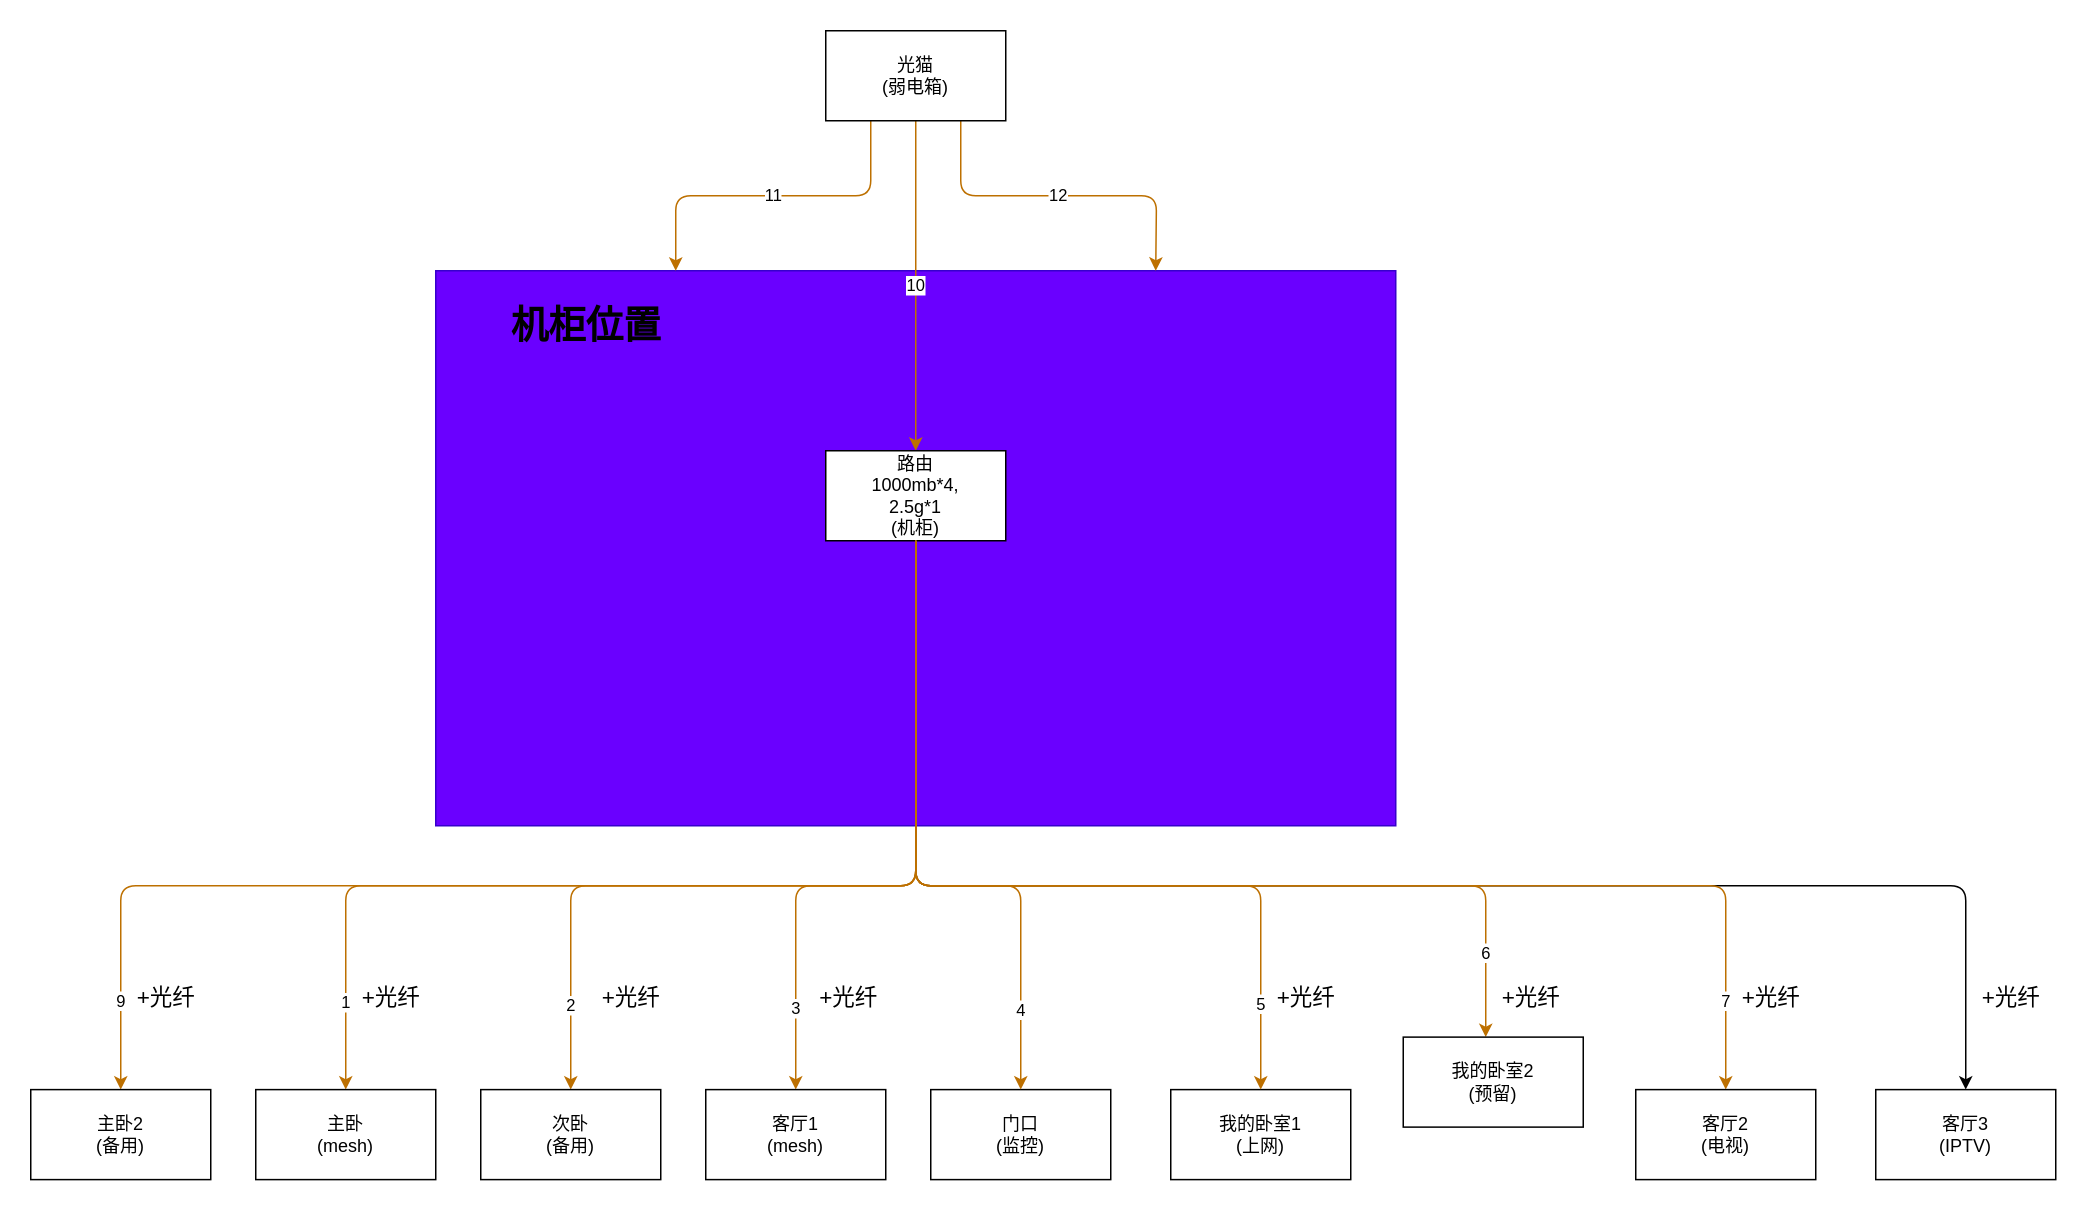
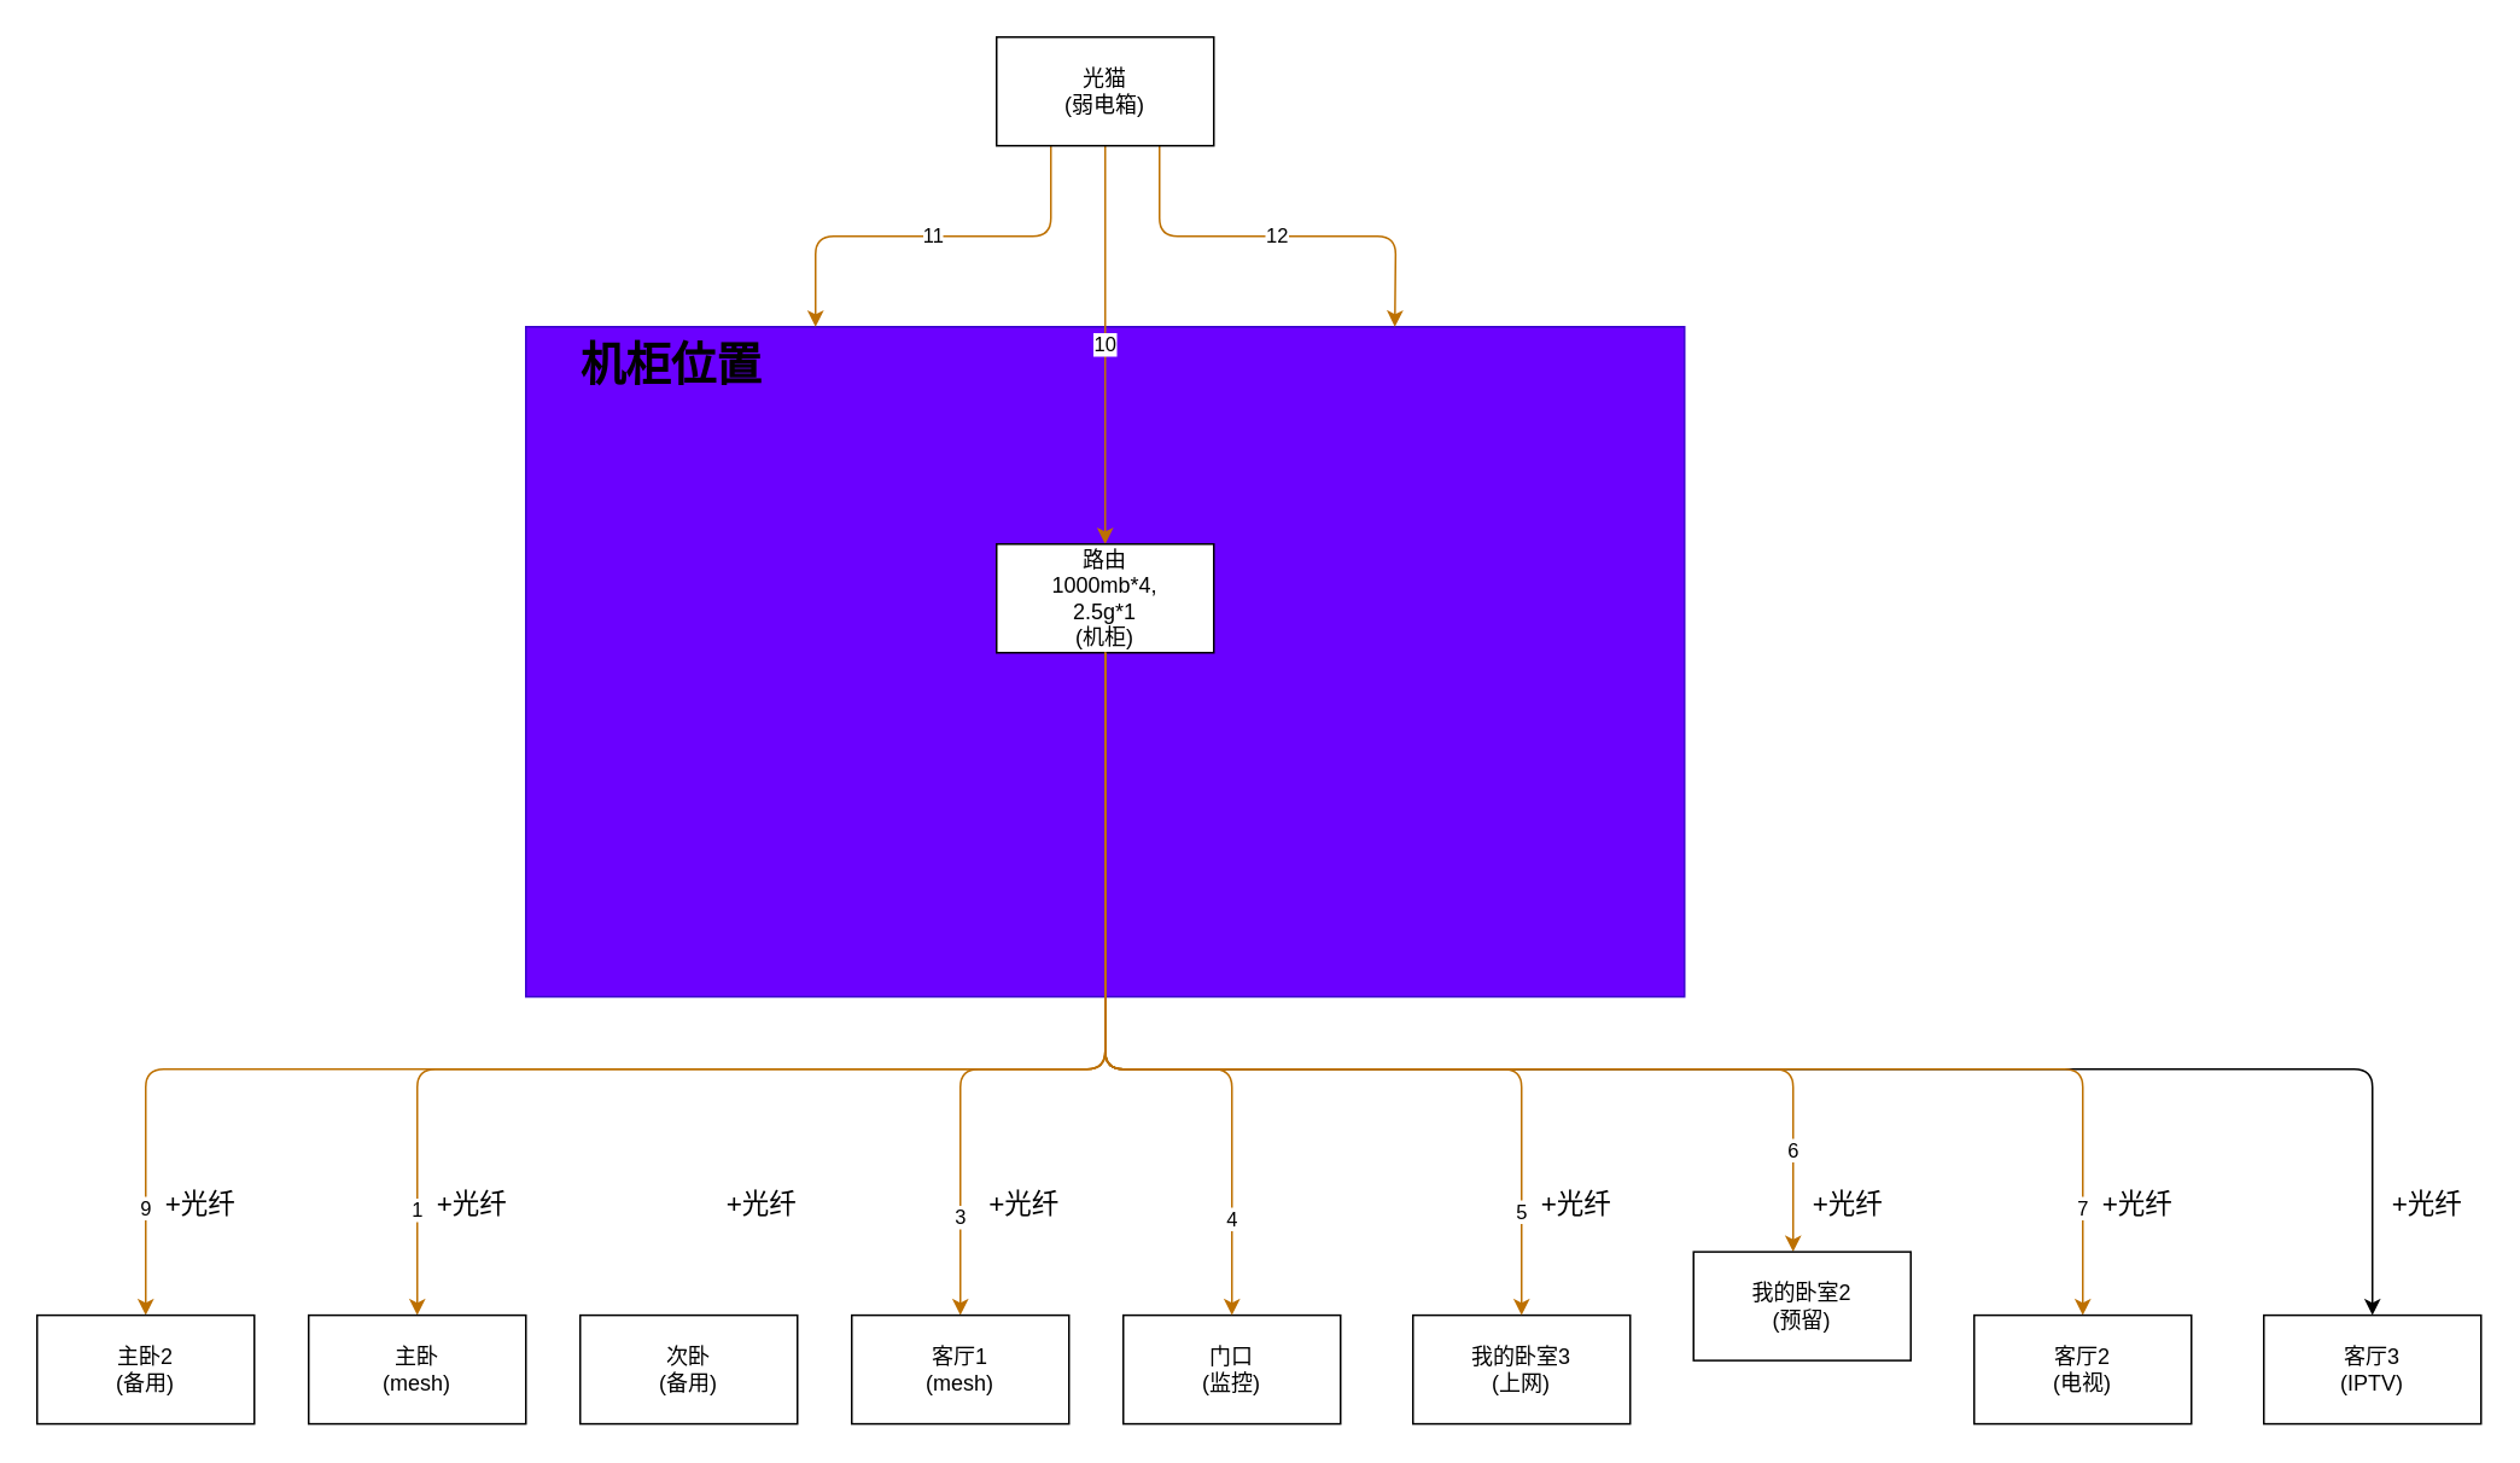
- <mxCell id="25" value="&lt;b&gt;&lt;font style=&quot;font-size: 25px;&quot;&gt;机柜位置&lt;/font&gt;&lt;/b&gt;" style="text;html=1;align=center;verticalAlign=middle;resizable=0;points=[];autosize=1;strokeColor=none;fillColor=none;" parent="1" vertex="1"><mxGeometry x="330" y="195" width="120" height="40" as="geometry" /></mxCell>
+ <mxCell id="25" value="&lt;b&gt;&lt;font style=&quot;font-size: 25px;&quot;&gt;机柜位置&lt;/font&gt;&lt;/b&gt;" style="text;html=1;align=center;verticalAlign=middle;resizable=0;points=[];autosize=1;strokeColor=none;fillColor=none;" parent="1" vertex="1"><mxGeometry x="310" y="180" width="120" height="40" as="geometry" /></mxCell>
- <mxCell id="11" value="2" style="edgeStyle=orthogonalEdgeStyle;html=1;exitX=0.5;exitY=1;exitDx=0;exitDy=0;entryX=0.5;entryY=0;entryDx=0;entryDy=0;fillColor=#f0a30a;strokeColor=#BD7000;" parent="1" source="8" target="14" edge="1"><mxGeometry x="0.811" relative="1" as="geometry"><Array as="points"><mxPoint x="610" y="590" /><mxPoint x="380" y="590" /></Array><mxPoint as="offset" /><mxPoint x="380" y="420" as="sourcePoint" /></mxGeometry></mxCell>
- <mxCell id="15" value="我的卧室1&lt;br&gt;(上网)" style="whiteSpace=wrap;html=1;" parent="1" vertex="1"><mxGeometry x="780" y="725.91" width="120" height="60" as="geometry" /></mxCell>
+ <mxCell id="15" value="我的卧室3&lt;br&gt;(上网)" style="whiteSpace=wrap;html=1;" parent="1" vertex="1"><mxGeometry x="780" y="725.91" width="120" height="60" as="geometry" /></mxCell>
